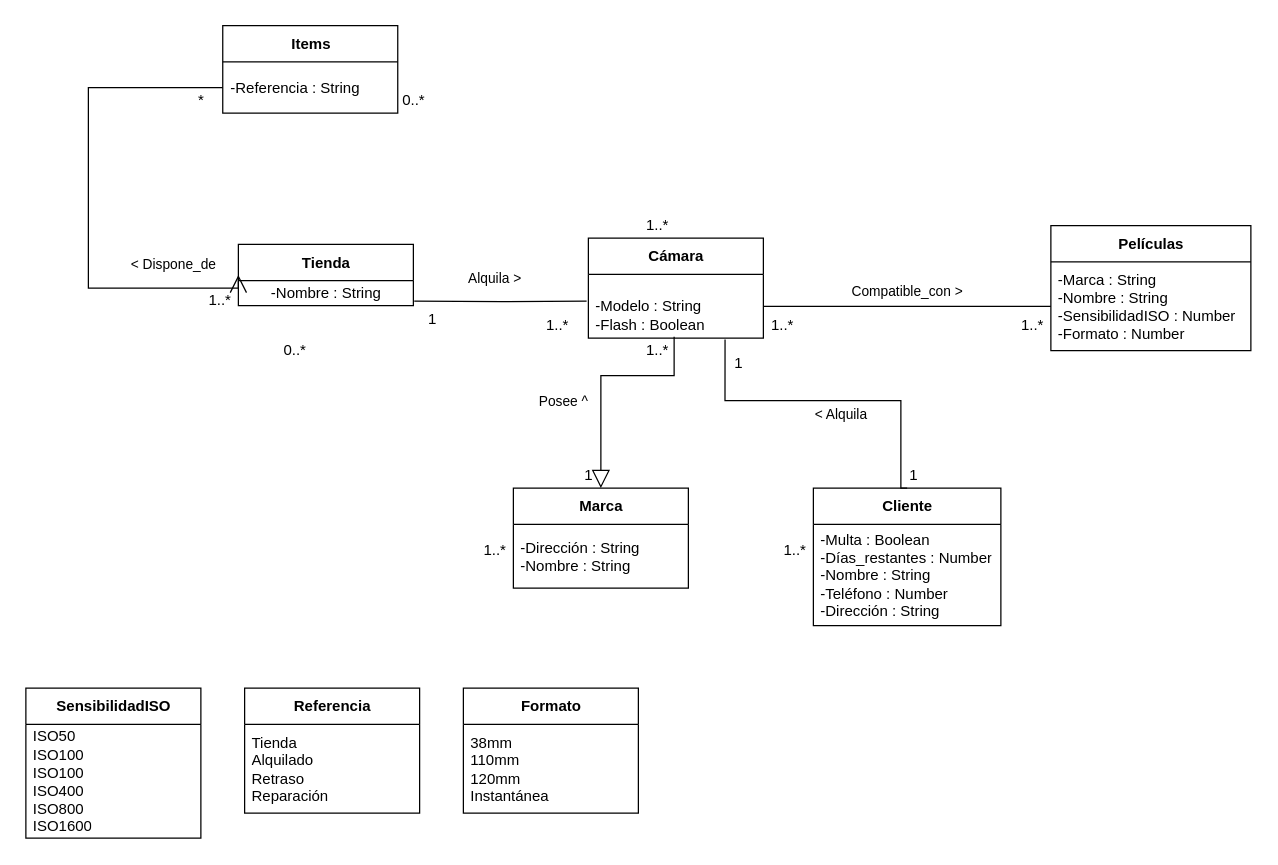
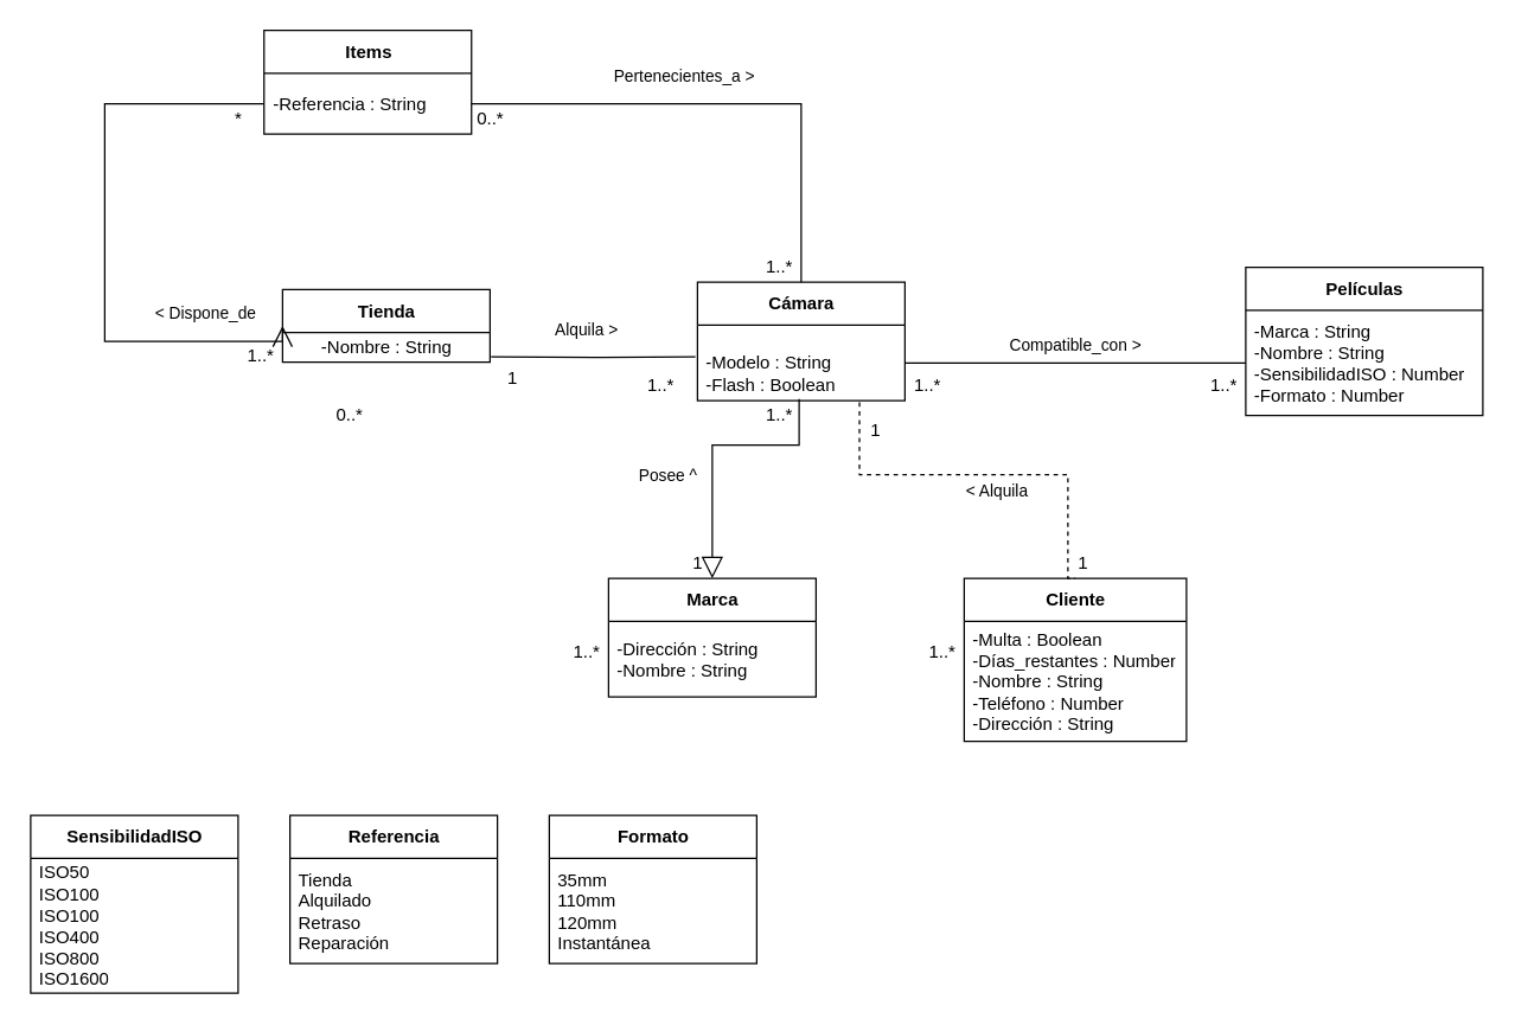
+ <mxCell id="26" value="Pertenecientes_a &amp;gt;" style="endArrow=none;html=1;endSize=12;startArrow=none;startSize=14;startFill=0;edgeStyle=orthogonalEdgeStyle;align=center;verticalAlign=bottom;endFill=0;rounded=0;entryX=0.5;entryY=0;entryDx=0;entryDy=0;exitX=1;exitY=0.5;exitDx=0;exitDy=0;" edge="1" parent="1" source="22" target="2"><mxGeometry x="-0.169" y="10" relative="1" as="geometry"><mxPoint x="597.5" as="sourcePoint" y="10" /><mxPoint x="610" y="170.5" as="targetPoint" /><Array as="points"><mxPoint x="540" y="70" /></Array><mxPoint as="offset" /></mxGeometry></mxCell>
- <mxCell id="33" value="&amp;lt; Alquila" style="endArrow=none;html=1;endSize=12;startArrow=none;startSize=14;startFill=0;edgeStyle=orthogonalEdgeStyle;align=center;verticalAlign=bottom;endFill=0;rounded=0;entryX=0.5;entryY=0;entryDx=0;entryDy=0;exitX=0.781;exitY=1.02;exitDx=0;exitDy=0;exitPerimeter=0;" edge="1" parent="1" source="3" target="29"><mxGeometry x="0.076" y="-20" relative="1" as="geometry"><mxPoint x="650" y="328.98" as="sourcePoint" /><mxPoint x="591.4" y="450" as="targetPoint" /><Array as="points"><mxPoint x="579" y="320" /><mxPoint x="720" y="320" /></Array><mxPoint as="offset" /></mxGeometry></mxCell>
+ <mxCell id="33" value="&amp;lt; Alquila" style="endArrow=none;html=1;endSize=12;startArrow=none;startSize=14;startFill=0;edgeStyle=orthogonalEdgeStyle;align=center;verticalAlign=bottom;endFill=0;rounded=0;entryX=0.5;entryY=0;entryDx=0;entryDy=0;exitX=0.781;exitY=1.02;exitDx=0;exitDy=0;exitPerimeter=0;dashed=1;" edge="1" parent="1" source="3" target="29"><mxGeometry x="0.076" y="-20" relative="1" as="geometry"><mxPoint x="650" y="328.98" as="sourcePoint" /><mxPoint x="591.4" y="450" as="targetPoint" /><Array as="points"><mxPoint x="579" y="320" /><mxPoint x="720" y="320" /></Array><mxPoint as="offset" /></mxGeometry></mxCell>
- <mxCell id="40" value="38mm&lt;br&gt;110mm&lt;br&gt;120mm&lt;br&gt;Instantánea" style="text;html=1;strokeColor=none;fillColor=none;align=left;verticalAlign=middle;spacingLeft=4;spacingRight=4;overflow=hidden;rotatable=0;points=[[0,0.5],[1,0.5]];portConstraint=eastwest;" vertex="1" parent="39"><mxGeometry y="29" width="140" height="71" as="geometry" /></mxCell>
+ <mxCell id="40" value="35mm&lt;br&gt;110mm&lt;br&gt;120mm&lt;br&gt;Instantánea" style="text;html=1;strokeColor=none;fillColor=none;align=left;verticalAlign=middle;spacingLeft=4;spacingRight=4;overflow=hidden;rotatable=0;points=[[0,0.5],[1,0.5]];portConstraint=eastwest;" vertex="1" parent="39"><mxGeometry y="29" width="140" height="71" as="geometry" /></mxCell>
